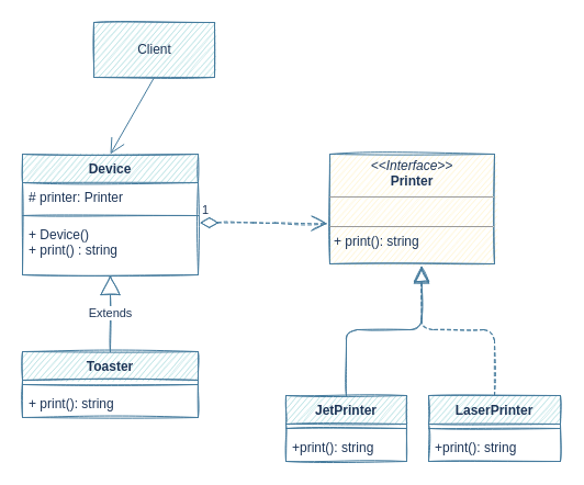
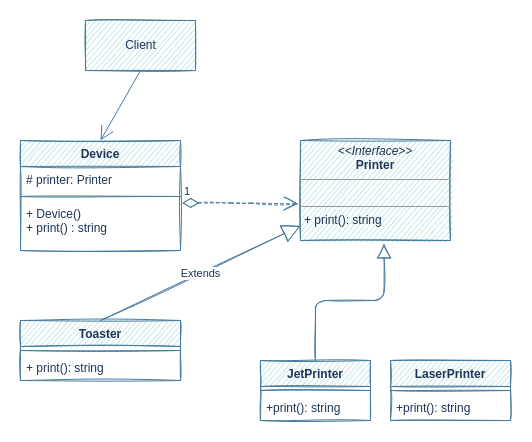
- <mxCell id="2" value="&lt;p style=&quot;margin: 0px ; margin-top: 4px ; text-align: center&quot;&gt;&lt;i&gt;&amp;lt;&amp;lt;Interface&amp;gt;&amp;gt;&lt;/i&gt;&lt;br&gt;&lt;b&gt;Printer&lt;/b&gt;&lt;/p&gt;&lt;hr size=&quot;1&quot;&gt;&lt;p style=&quot;margin: 0px ; margin-left: 4px&quot;&gt;&lt;br&gt;&lt;/p&gt;&lt;hr size=&quot;1&quot;&gt;&lt;p style=&quot;margin: 0px ; margin-left: 4px&quot;&gt;+ print(): string&lt;br&gt;&lt;br&gt;&lt;/p&gt;" style="verticalAlign=top;align=left;overflow=fill;fontSize=12;fontFamily=Helvetica;html=1;fillColor=#fff2cc;strokeColor=#457B9D;fontColor=#1D3557;sketch=1;" vertex="1" parent="1"><mxGeometry x="300" y="140" width="150" height="100" as="geometry" /></mxCell>
+ <mxCell id="2" value="&lt;p style=&quot;margin: 0px ; margin-top: 4px ; text-align: center&quot;&gt;&lt;i&gt;&amp;lt;&amp;lt;Interface&amp;gt;&amp;gt;&lt;/i&gt;&lt;br&gt;&lt;b&gt;Printer&lt;/b&gt;&lt;/p&gt;&lt;hr size=&quot;1&quot;&gt;&lt;p style=&quot;margin: 0px ; margin-left: 4px&quot;&gt;&lt;br&gt;&lt;/p&gt;&lt;hr size=&quot;1&quot;&gt;&lt;p style=&quot;margin: 0px ; margin-left: 4px&quot;&gt;+ print(): string&lt;br&gt;&lt;br&gt;&lt;/p&gt;" style="verticalAlign=top;align=left;overflow=fill;fontSize=12;fontFamily=Helvetica;html=1;fillColor=#A8DADC;strokeColor=#457B9D;fontColor=#1D3557;sketch=1;" vertex="1" parent="1"><mxGeometry x="300" y="140" width="150" height="100" as="geometry" /></mxCell>
- <mxCell id="19" value="Extends" style="endArrow=block;endSize=16;endFill=0;html=1;fontColor=#1D3557;strokeColor=#457B9D;fillColor=#A8DADC;exitX=0.5;exitY=0;exitDx=0;exitDy=0;entryX=0.5;entryY=1;entryDx=0;entryDy=0;entryPerimeter=0;sketch=1;" edge="1" parent="1" source="7" target="6"><mxGeometry width="160" relative="1" as="geometry"><mxPoint x="150" y="240" as="sourcePoint" /><mxPoint x="310" y="240" as="targetPoint" /></mxGeometry></mxCell>
+ <mxCell id="19" value="Extends" style="endArrow=block;endSize=16;endFill=0;html=1;fontColor=#1D3557;strokeColor=#457B9D;fillColor=#A8DADC;exitX=0.5;exitY=0;exitDx=0;exitDy=0;sketch=1;" edge="1" parent="1" source="7" target="2"><mxGeometry width="160" relative="1" as="geometry"><mxPoint x="150" y="240" as="sourcePoint" /><mxPoint x="310" y="240" as="targetPoint" /></mxGeometry></mxCell>
- <mxCell id="17" value="" style="endArrow=block;dashed=1;endFill=0;endSize=12;html=1;fontColor=#1D3557;strokeColor=#457B9D;fillColor=#A8DADC;exitX=0.5;exitY=0;exitDx=0;exitDy=0;entryX=0.557;entryY=1.017;entryDx=0;entryDy=0;entryPerimeter=0;edgeStyle=orthogonalEdgeStyle;sketch=1;" edge="1" parent="1" source="10" target="2"><mxGeometry width="160" relative="1" as="geometry"><mxPoint x="150" y="240" as="sourcePoint" /><mxPoint x="310" y="240" as="targetPoint" /></mxGeometry></mxCell>
